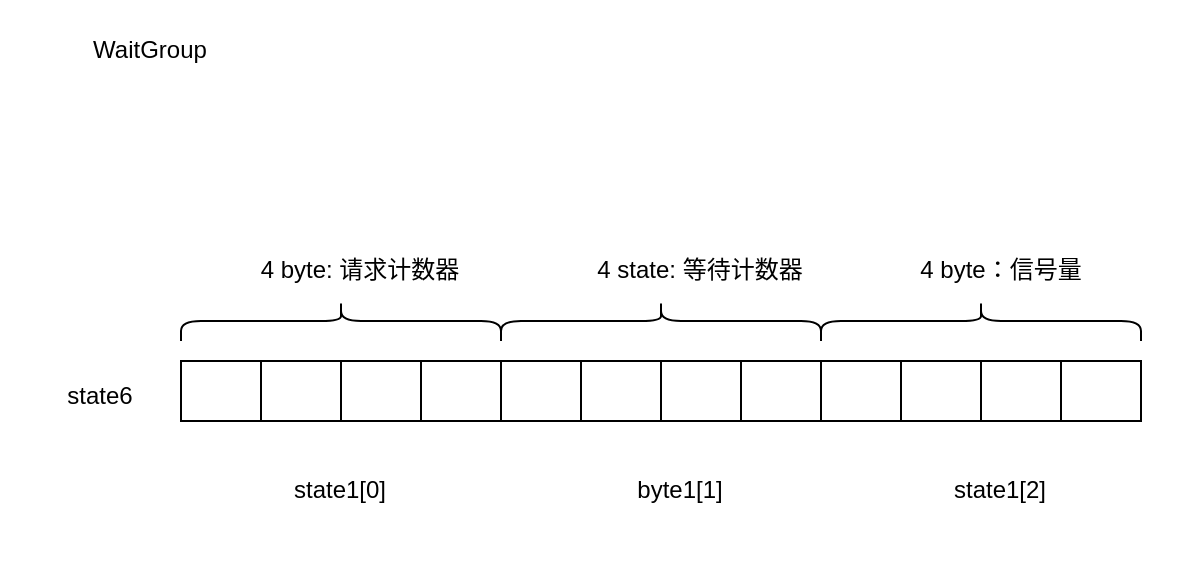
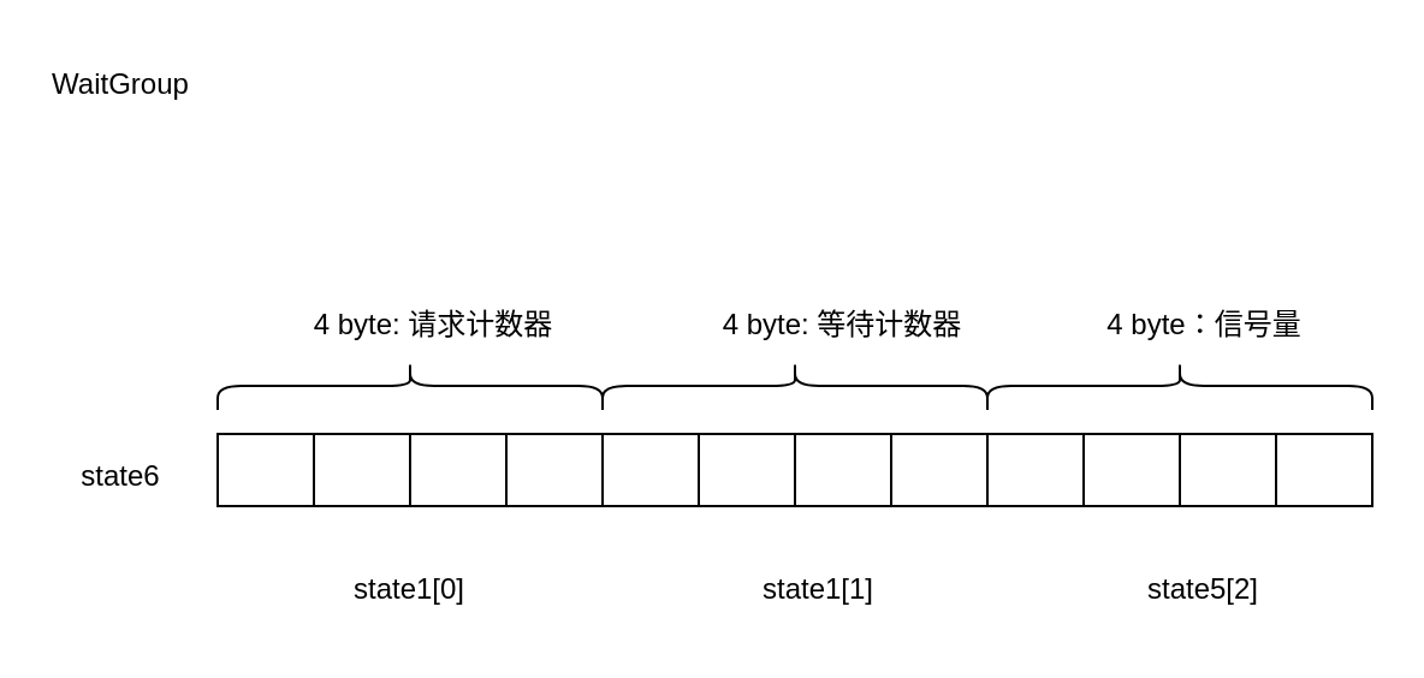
- <mxCell id="21" value="WaitGroup" style="text;html=1;strokeColor=none;fillColor=none;align=center;verticalAlign=middle;whiteSpace=wrap;rounded=0;" vertex="1" parent="1"><mxGeometry x="45" y="10" width="60" height="30" as="geometry" /></mxCell>
+ <mxCell id="21" value="WaitGroup" style="text;html=1;strokeColor=none;fillColor=none;align=center;verticalAlign=middle;whiteSpace=wrap;rounded=0;" vertex="1" parent="1"><mxGeometry x="20" y="20" width="60" height="30" as="geometry" /></mxCell>
- <mxCell id="18" value="4 state: 等待计数器" style="text;html=1;strokeColor=none;fillColor=none;align=center;verticalAlign=middle;whiteSpace=wrap;rounded=0;" vertex="1" parent="1"><mxGeometry x="270" y="120" width="160" height="30" as="geometry" /></mxCell>
+ <mxCell id="18" value="4 byte: 等待计数器" style="text;html=1;strokeColor=none;fillColor=none;align=center;verticalAlign=middle;whiteSpace=wrap;rounded=0;" vertex="1" parent="1"><mxGeometry x="270" y="120" width="160" height="30" as="geometry" /></mxCell>
- <mxCell id="23" value="byte1[1]" style="text;html=1;strokeColor=none;fillColor=none;align=center;verticalAlign=middle;whiteSpace=wrap;rounded=0;" vertex="1" parent="1"><mxGeometry x="310" y="230" width="60" height="30" as="geometry" /></mxCell>
+ <mxCell id="23" value="state1[1]" style="text;html=1;strokeColor=none;fillColor=none;align=center;verticalAlign=middle;whiteSpace=wrap;rounded=0;" vertex="1" parent="1"><mxGeometry x="310" y="230" width="60" height="30" as="geometry" /></mxCell>
- <mxCell id="24" value="state1[2]" style="text;html=1;strokeColor=none;fillColor=none;align=center;verticalAlign=middle;whiteSpace=wrap;rounded=0;" vertex="1" parent="1"><mxGeometry x="470" y="230" width="60" height="30" as="geometry" /></mxCell>
+ <mxCell id="24" value="state5[2]" style="text;html=1;strokeColor=none;fillColor=none;align=center;verticalAlign=middle;whiteSpace=wrap;rounded=0;" vertex="1" parent="1"><mxGeometry x="470" y="230" width="60" height="30" as="geometry" /></mxCell>
